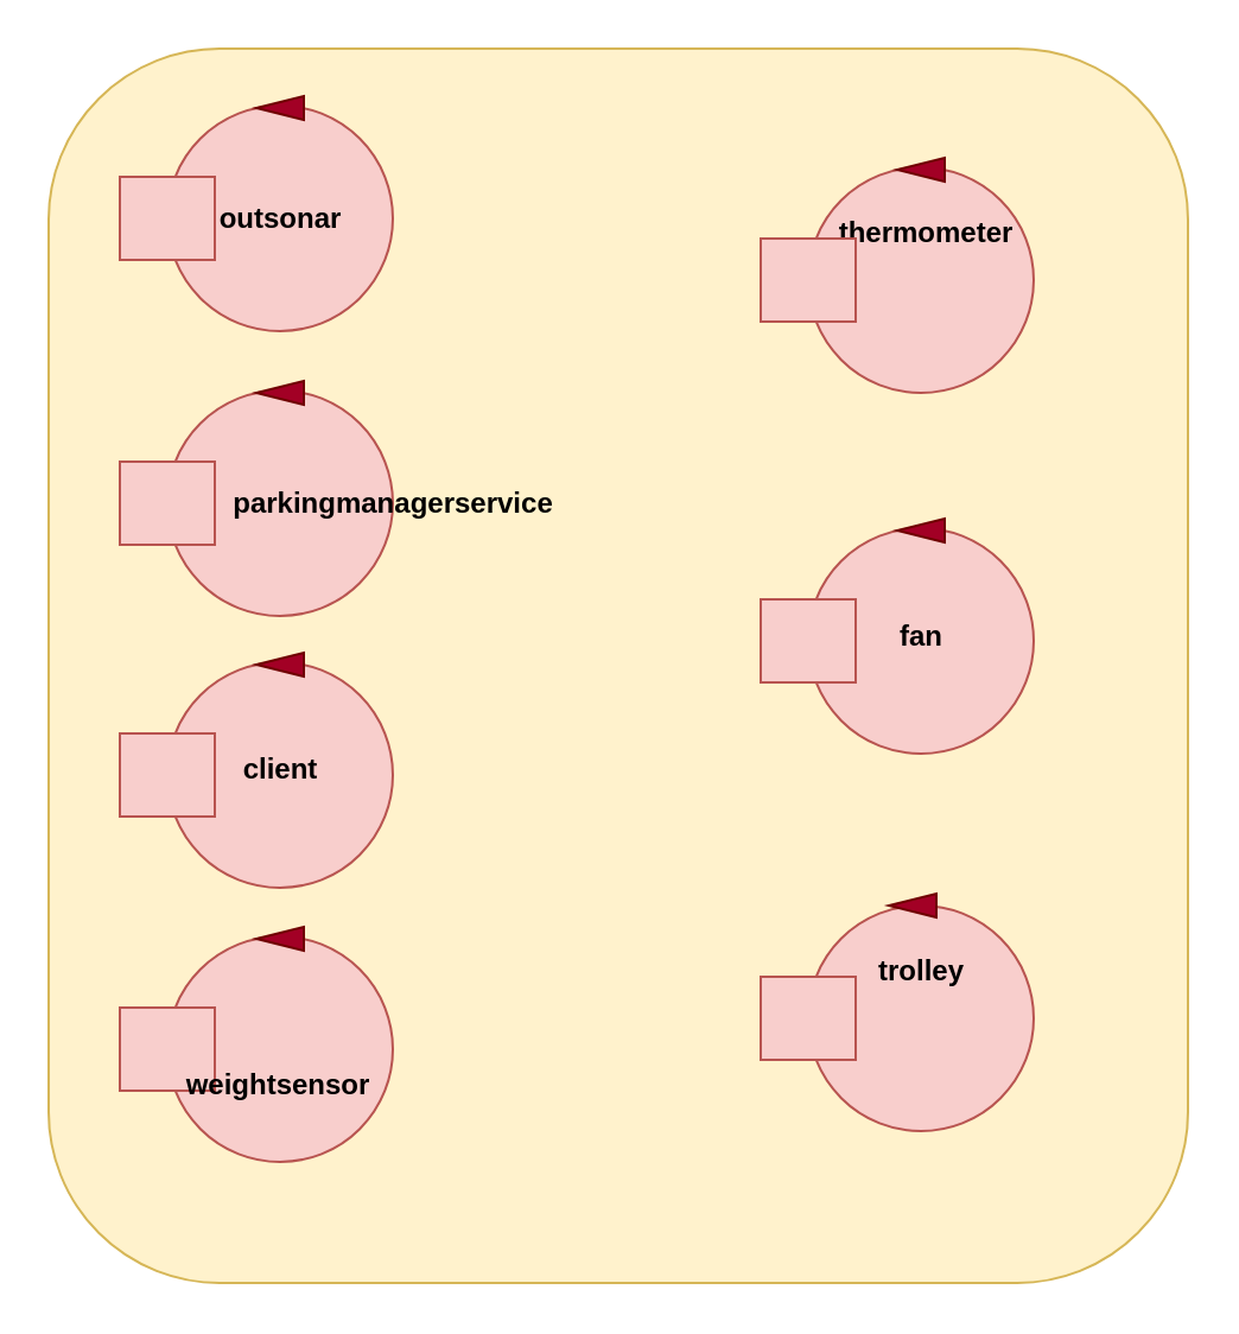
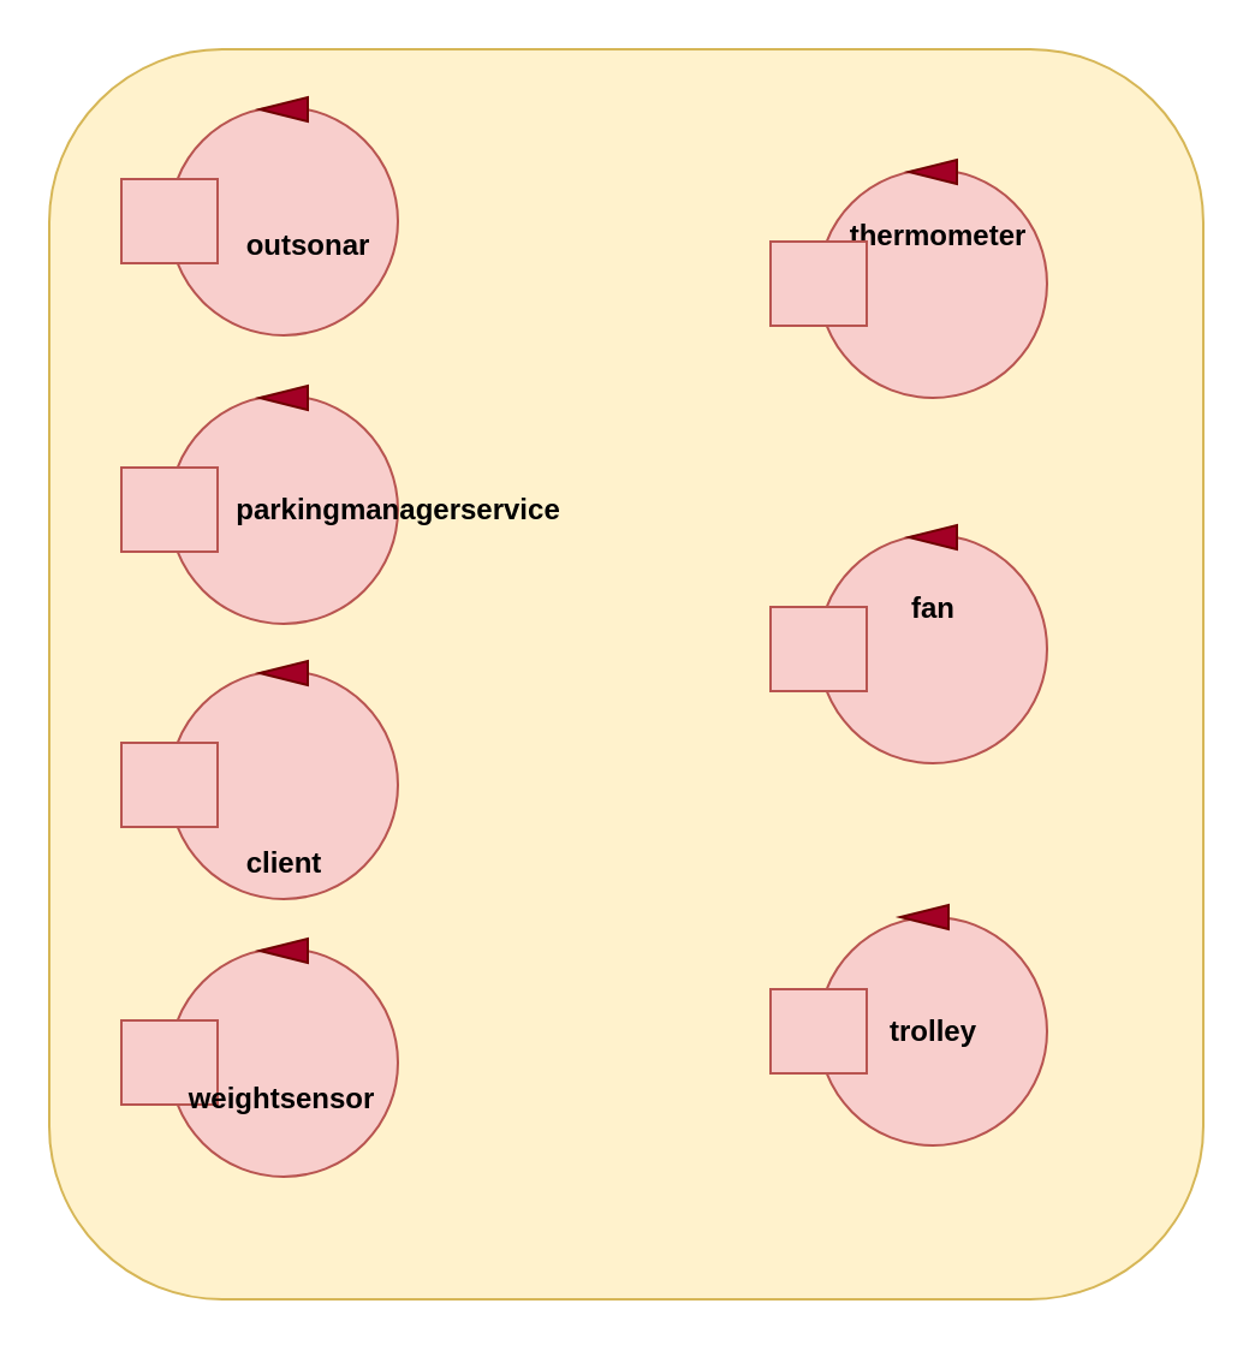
- <mxCell id="10" value="&lt;font color=&quot;#000000&quot;&gt;&lt;b&gt;outsonar&lt;/b&gt;&lt;/font&gt;" style="text;html=1;strokeColor=none;fillColor=none;align=center;verticalAlign=middle;whiteSpace=wrap;rounded=0;" parent="1" vertex="1"><mxGeometry x="98" y="82" width="40" height="20" as="geometry" /></mxCell>
+ <mxCell id="10" value="&lt;font color=&quot;#000000&quot;&gt;&lt;b&gt;outsonar&lt;/b&gt;&lt;/font&gt;" style="text;html=1;strokeColor=none;fillColor=none;align=center;verticalAlign=middle;whiteSpace=wrap;rounded=0;" parent="1" vertex="1"><mxGeometry x="108" y="92" width="40" height="20" as="geometry" /></mxCell>
- <mxCell id="24" value="&lt;b&gt;fan&lt;/b&gt;" style="text;html=1;strokeColor=none;fillColor=none;align=center;verticalAlign=middle;whiteSpace=wrap;rounded=0;" parent="1" vertex="1"><mxGeometry x="368" y="260" width="40" height="15.5" as="geometry" /></mxCell>
+ <mxCell id="24" value="&lt;b&gt;fan&lt;/b&gt;" style="text;html=1;strokeColor=none;fillColor=none;align=center;verticalAlign=middle;whiteSpace=wrap;rounded=0;" parent="1" vertex="1"><mxGeometry x="368" y="245" width="40" height="15.5" as="geometry" /></mxCell>
- <mxCell id="16" value="&lt;font color=&quot;#000000&quot;&gt;&lt;b&gt;client&lt;/b&gt;&lt;/font&gt;" style="text;html=1;strokeColor=none;fillColor=none;align=center;verticalAlign=middle;whiteSpace=wrap;rounded=0;" parent="1" vertex="1"><mxGeometry x="98" y="316.5" width="40" height="15.5" as="geometry" /></mxCell>
+ <mxCell id="16" value="&lt;font color=&quot;#000000&quot;&gt;&lt;b&gt;client&lt;/b&gt;&lt;/font&gt;" style="text;html=1;strokeColor=none;fillColor=none;align=center;verticalAlign=middle;whiteSpace=wrap;rounded=0;" parent="1" vertex="1"><mxGeometry x="98" y="351.5" width="40" height="15.5" as="geometry" /></mxCell>
- <mxCell id="30" value="&lt;b&gt;trolley&lt;/b&gt;" style="text;html=1;strokeColor=none;fillColor=none;align=center;verticalAlign=middle;whiteSpace=wrap;rounded=0;" vertex="1" parent="1"><mxGeometry x="368" y="399" width="40" height="20" as="geometry" /></mxCell>
+ <mxCell id="30" value="&lt;b&gt;trolley&lt;/b&gt;" style="text;html=1;strokeColor=none;fillColor=none;align=center;verticalAlign=middle;whiteSpace=wrap;rounded=0;" vertex="1" parent="1"><mxGeometry x="368" y="419" width="40" height="20" as="geometry" /></mxCell>
